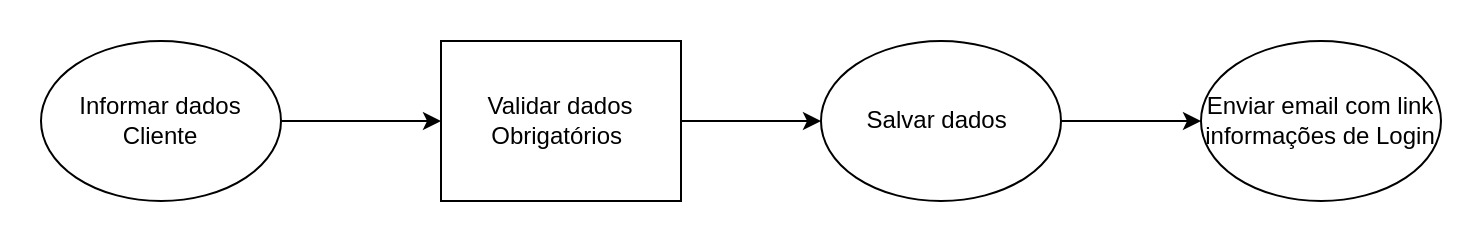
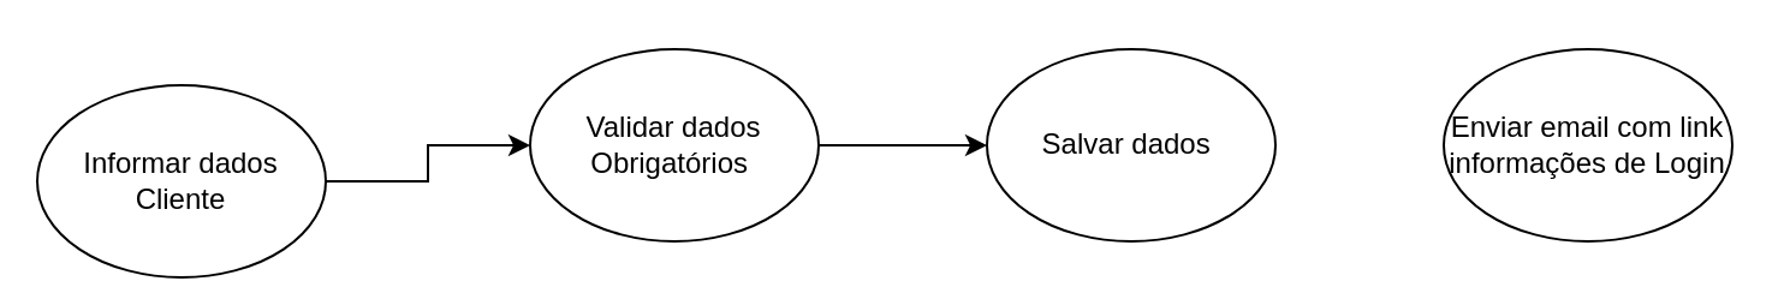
- <mxCell id="3" value="Informar dados Cliente" style="ellipse;whiteSpace=wrap;html=1;" vertex="1" parent="1"><mxGeometry x="20" y="20" width="120" height="80" as="geometry" /></mxCell>
+ <mxCell id="3" value="Informar dados Cliente" style="ellipse;whiteSpace=wrap;html=1;" vertex="1" parent="1"><mxGeometry x="15" y="35" width="120" height="80" as="geometry" /></mxCell>
- <mxCell id="5" value="Validar dados Obrigatórios&amp;nbsp;" style="whiteSpace=wrap;html=1;rounded=0;" vertex="1" parent="1"><mxGeometry x="220" y="20" width="120" height="80" as="geometry" /></mxCell>
+ <mxCell id="5" value="Validar dados Obrigatórios&amp;nbsp;" style="ellipse;whiteSpace=wrap;html=1;" vertex="1" parent="1"><mxGeometry x="220" y="20" width="120" height="80" as="geometry" /></mxCell>
- <mxCell id="6" style="edgeStyle=orthogonalEdgeStyle;rounded=0;orthogonalLoop=1;jettySize=auto;html=1;" edge="1" parent="1" source="7" target="8"><mxGeometry relative="1" as="geometry" /></mxCell>
